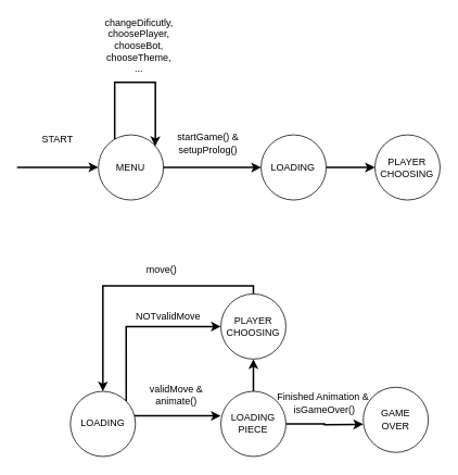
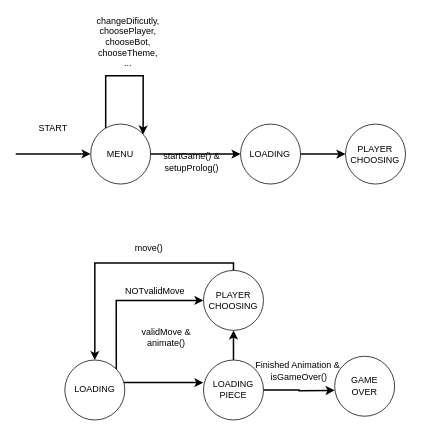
- <mxCell id="7" value="startGame() &amp;amp;&lt;br&gt;setupProlog()" style="text;html=1;align=center;verticalAlign=middle;resizable=0;points=[];;autosize=1;" parent="1" vertex="1"><mxGeometry x="210.47" y="159.53" width="90" height="30" as="geometry" /></mxCell>
+ <mxCell id="7" value="startGame() &amp;amp;&lt;br&gt;setupProlog()" style="text;html=1;align=center;verticalAlign=middle;resizable=0;points=[];;autosize=1;" parent="1" vertex="1"><mxGeometry x="210.47" y="199.53" width="90" height="30" as="geometry" /></mxCell>
- <mxCell id="19" value="validMove &amp;amp; &lt;br&gt;animate()" style="text;html=1;align=center;verticalAlign=middle;resizable=0;points=[];;autosize=1;" parent="1" vertex="1"><mxGeometry x="176" y="469.3" width="80" height="30" as="geometry" /></mxCell>
+ <mxCell id="19" value="validMove &amp;amp; &lt;br&gt;animate()" style="text;html=1;align=center;verticalAlign=middle;resizable=0;points=[];;autosize=1;" parent="1" vertex="1"><mxGeometry x="181" y="434.3" width="80" height="30" as="geometry" /></mxCell>
